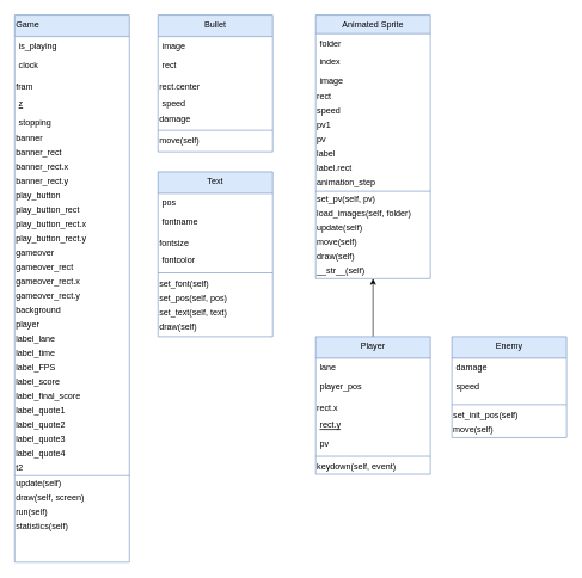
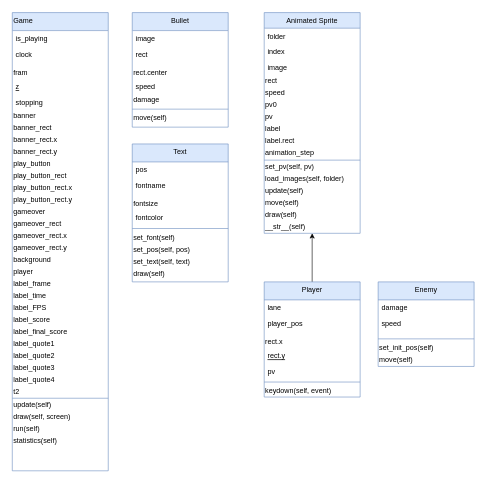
- <mxCell id="8" value="pv1" style="text;html=1;resizable=0;autosize=1;align=left;verticalAlign=middle;points=[];fillColor=none;strokeColor=none;rounded=0;" parent="2" vertex="1"><mxGeometry y="144" width="160" height="20" as="geometry" /></mxCell>
+ <mxCell id="8" value="pv0" style="text;html=1;resizable=0;autosize=1;align=left;verticalAlign=middle;points=[];fillColor=none;strokeColor=none;rounded=0;" parent="2" vertex="1"><mxGeometry y="144" width="160" height="20" as="geometry" /></mxCell>
- <mxCell id="40" value="label_lane" style="text;html=1;resizable=0;autosize=1;align=left;verticalAlign=middle;points=[];fillColor=none;strokeColor=none;rounded=0;" parent="20" vertex="1"><mxGeometry y="442" width="160" height="20" as="geometry" /></mxCell>
+ <mxCell id="40" value="label_frame" style="text;html=1;resizable=0;autosize=1;align=left;verticalAlign=middle;points=[];fillColor=none;strokeColor=none;rounded=0;" parent="20" vertex="1"><mxGeometry y="442" width="160" height="20" as="geometry" /></mxCell>
